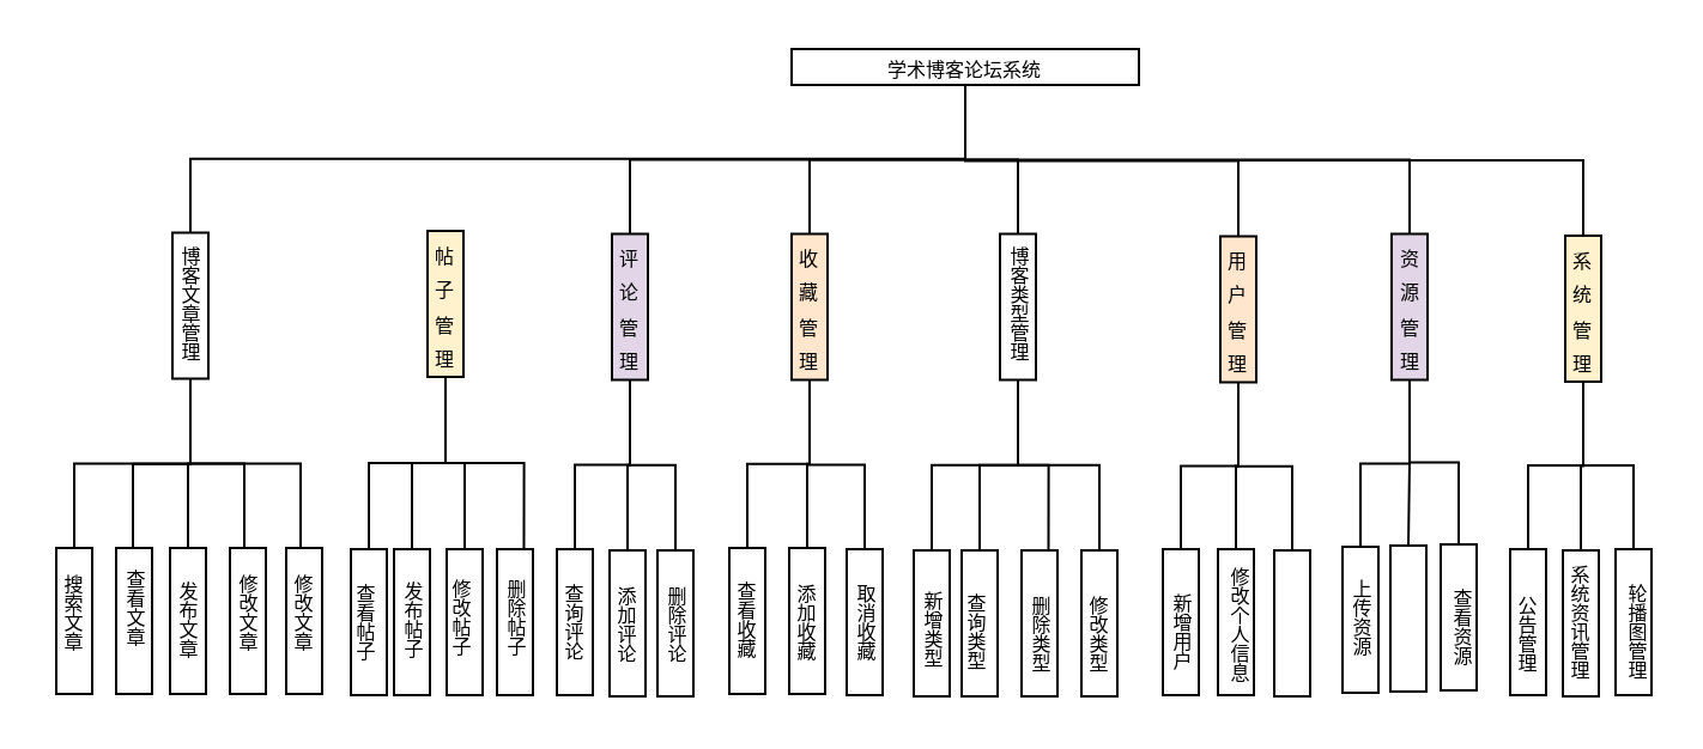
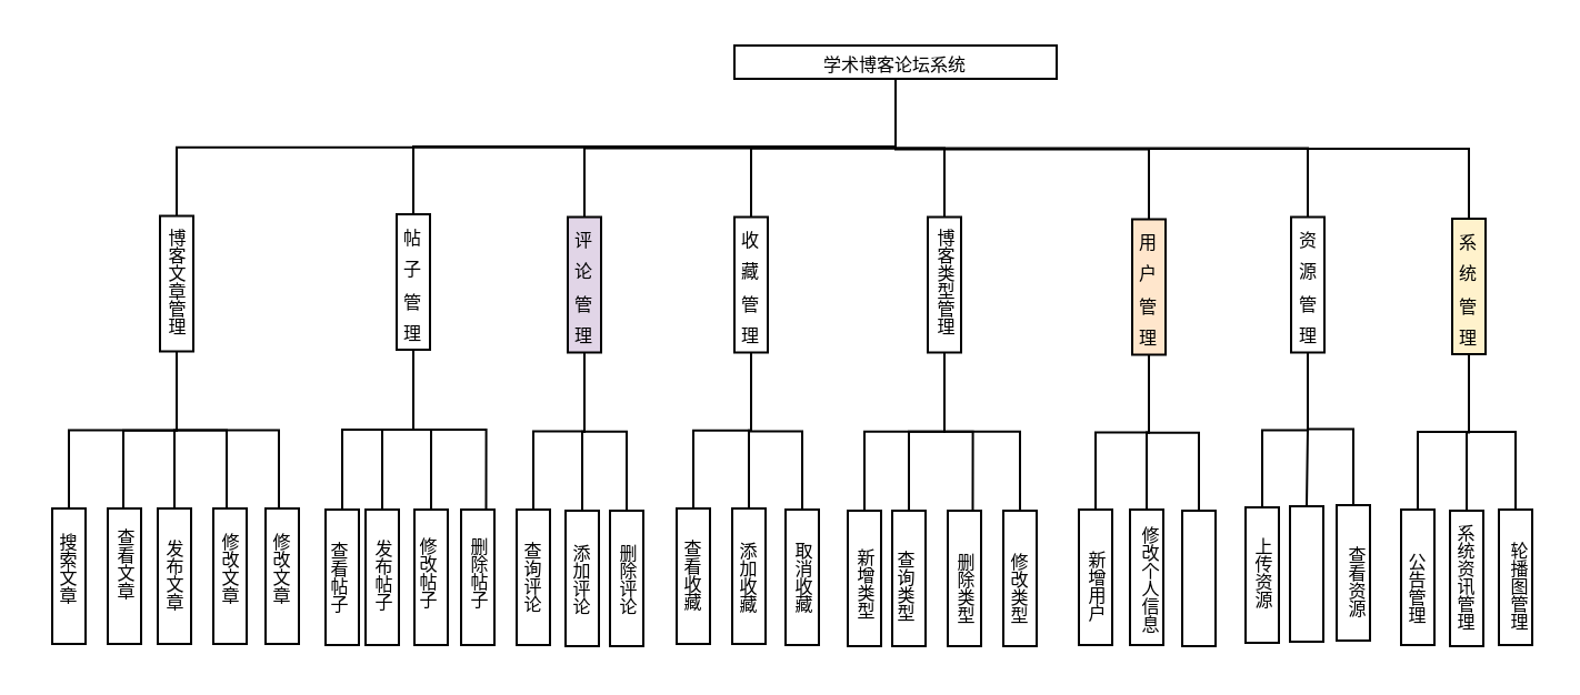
+ <mxCell id="3" style="edgeStyle=orthogonalEdgeStyle;rounded=0;orthogonalLoop=1;jettySize=auto;html=1;exitX=0.5;exitY=1;exitDx=0;exitDy=0;entryX=0.5;entryY=0;entryDx=0;entryDy=0;endArrow=none;startFill=0;jumpStyle=line;" edge="1" parent="1" source="10" target="21"><mxGeometry relative="1" as="geometry" /></mxCell>
- <mxCell id="21" value="&lt;font style=&quot;font-size: 8px;&quot;&gt;帖子管理&lt;/font&gt;" style="rounded=0;whiteSpace=wrap;html=1;fillColor=#fff2cc;" vertex="1" parent="1"><mxGeometry x="178" y="96" width="15" height="61" as="geometry" /></mxCell>
+ <mxCell id="21" value="&lt;font style=&quot;font-size: 8px;&quot;&gt;帖子管理&lt;/font&gt;" style="rounded=0;whiteSpace=wrap;html=1;" vertex="1" parent="1"><mxGeometry x="178" y="96" width="15" height="61" as="geometry" /></mxCell>
- <mxCell id="25" value="&lt;font style=&quot;font-size: 8px;&quot;&gt;收藏管理&lt;/font&gt;" style="rounded=0;whiteSpace=wrap;html=1;fillColor=#ffe6cc;" vertex="1" parent="1"><mxGeometry x="330" y="97.25" width="15" height="61" as="geometry" /></mxCell>
+ <mxCell id="25" value="&lt;font style=&quot;font-size: 8px;&quot;&gt;收藏管理&lt;/font&gt;" style="rounded=0;whiteSpace=wrap;html=1;" vertex="1" parent="1"><mxGeometry x="330" y="97.25" width="15" height="61" as="geometry" /></mxCell>
- <mxCell id="37" value="&lt;font style=&quot;font-size: 8px;&quot;&gt;资源管理&lt;/font&gt;" style="rounded=0;whiteSpace=wrap;html=1;fillColor=#e1d5e7;" vertex="1" parent="1"><mxGeometry x="580.5" y="97.25" width="15" height="61" as="geometry" /></mxCell>
+ <mxCell id="37" value="&lt;font style=&quot;font-size: 8px;&quot;&gt;资源管理&lt;/font&gt;" style="rounded=0;whiteSpace=wrap;html=1;" vertex="1" parent="1"><mxGeometry x="580.5" y="97.25" width="15" height="61" as="geometry" /></mxCell>
